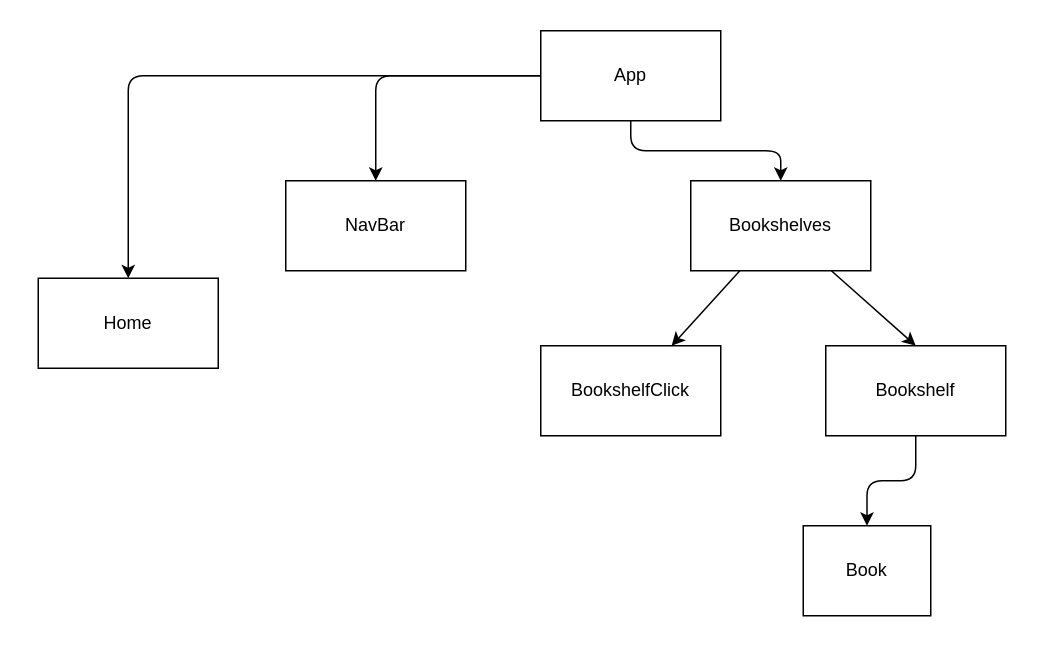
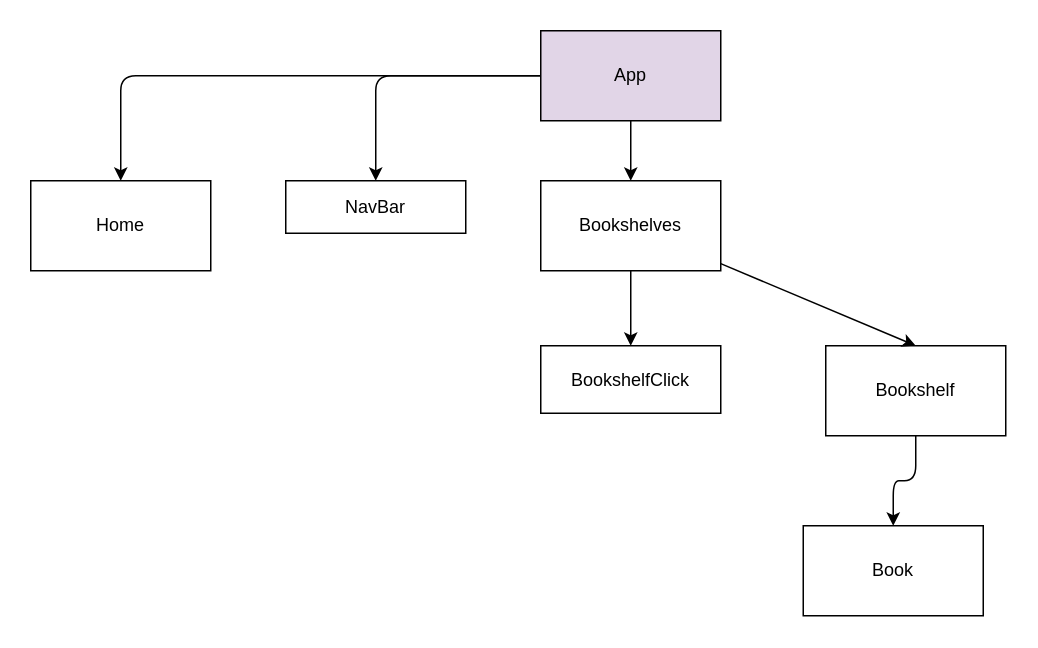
- <mxCell id="14" value="App" style="whiteSpace=wrap;html=1;" vertex="1" parent="1"><mxGeometry x="360" y="20" width="120" height="60" as="geometry" /></mxCell>
+ <mxCell id="14" value="App" style="whiteSpace=wrap;html=1;fillColor=#e1d5e7;" vertex="1" parent="1"><mxGeometry x="360" y="20" width="120" height="60" as="geometry" /></mxCell>
- <mxCell id="3" value="NavBar" style="whiteSpace=wrap;html=1;" vertex="1" parent="1"><mxGeometry x="190" y="120" width="120" height="60" as="geometry" /></mxCell>
+ <mxCell id="3" value="NavBar" style="whiteSpace=wrap;html=1;" vertex="1" parent="1"><mxGeometry x="190" y="120" width="120" height="35" as="geometry" /></mxCell>
- <mxCell id="9" value="Bookshelves" style="whiteSpace=wrap;html=1;" vertex="1" parent="1"><mxGeometry x="460" y="120" width="120" height="60" as="geometry" /></mxCell>
+ <mxCell id="9" value="Bookshelves" style="whiteSpace=wrap;html=1;" vertex="1" parent="1"><mxGeometry x="360" y="120" width="120" height="60" as="geometry" /></mxCell>
- <mxCell id="10" value="Home" style="whiteSpace=wrap;html=1;" vertex="1" parent="1"><mxGeometry x="25" y="185" width="120" height="60" as="geometry" /></mxCell>
+ <mxCell id="10" value="Home" style="whiteSpace=wrap;html=1;" vertex="1" parent="1"><mxGeometry x="20" y="120" width="120" height="60" as="geometry" /></mxCell>
- <mxCell id="4" value="BookshelfClick" style="whiteSpace=wrap;html=1;" vertex="1" parent="1"><mxGeometry x="360" y="230" width="120" height="60" as="geometry" /></mxCell>
+ <mxCell id="4" value="BookshelfClick" style="whiteSpace=wrap;html=1;" vertex="1" parent="1"><mxGeometry x="360" y="230" width="120" height="45" as="geometry" /></mxCell>
- <mxCell id="2" value="Book" style="whiteSpace=wrap;html=1;" vertex="1" parent="1"><mxGeometry x="535" y="350" width="85" height="60" as="geometry" /></mxCell>
+ <mxCell id="2" value="Book" style="whiteSpace=wrap;html=1;" vertex="1" parent="1"><mxGeometry x="535" y="350" width="120" height="60" as="geometry" /></mxCell>
